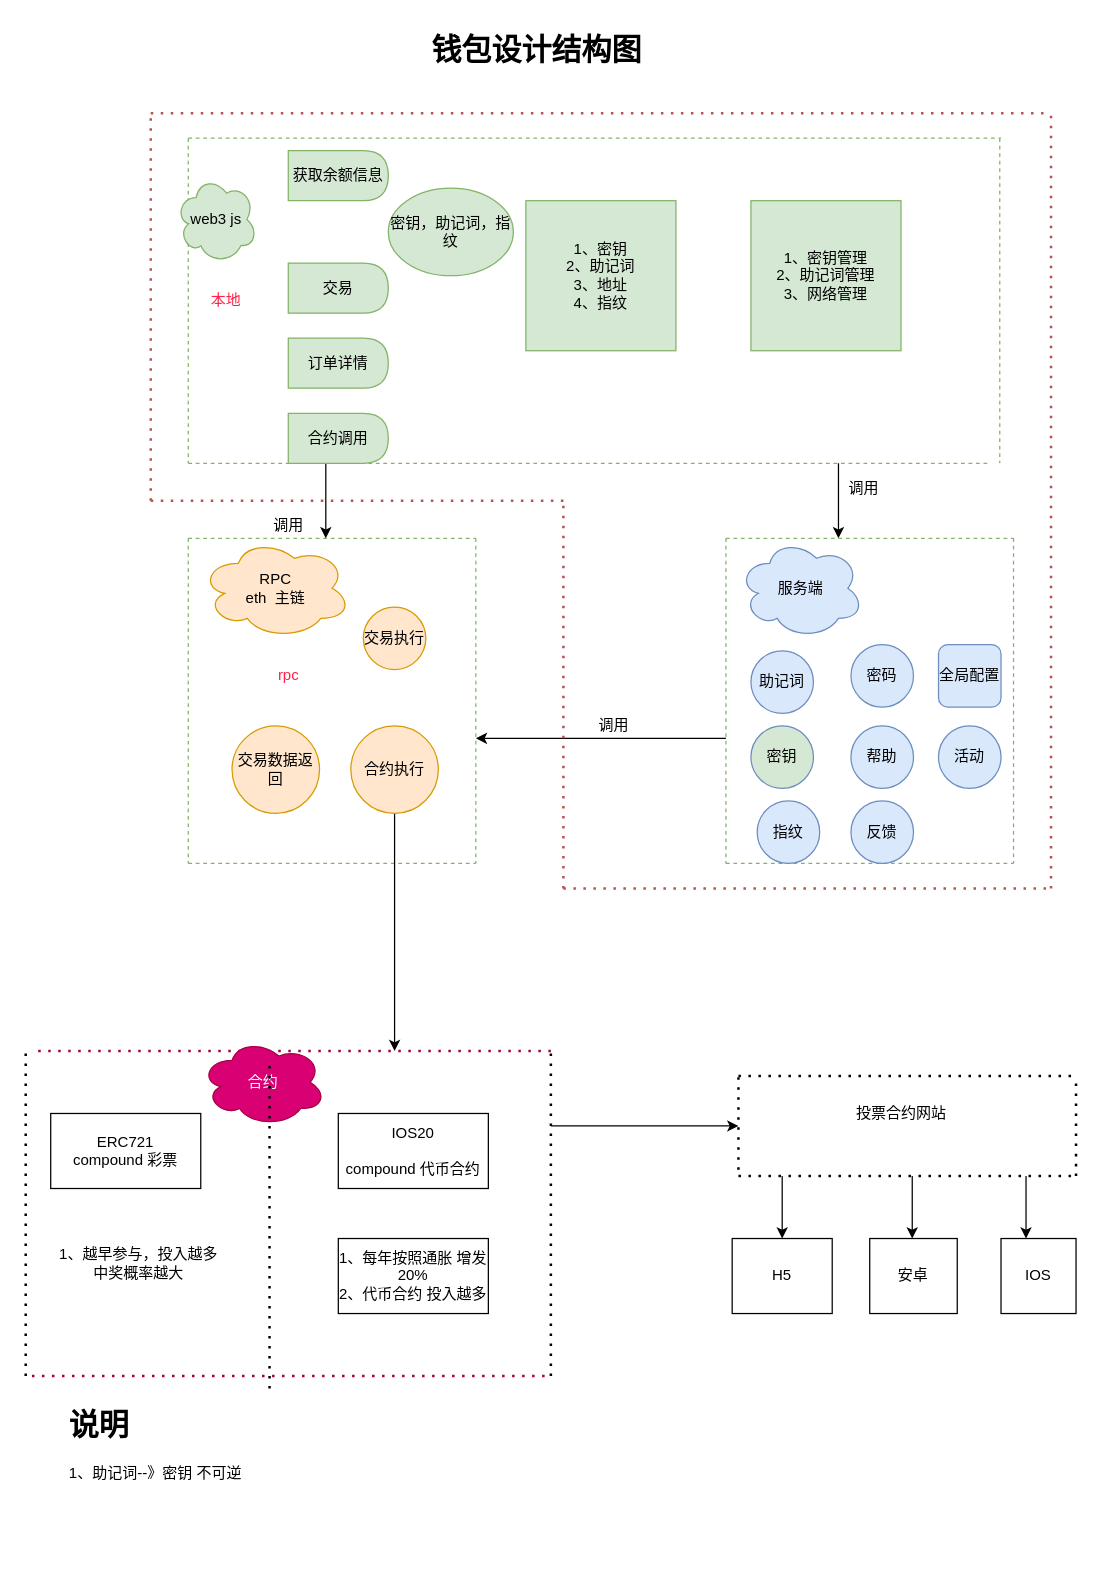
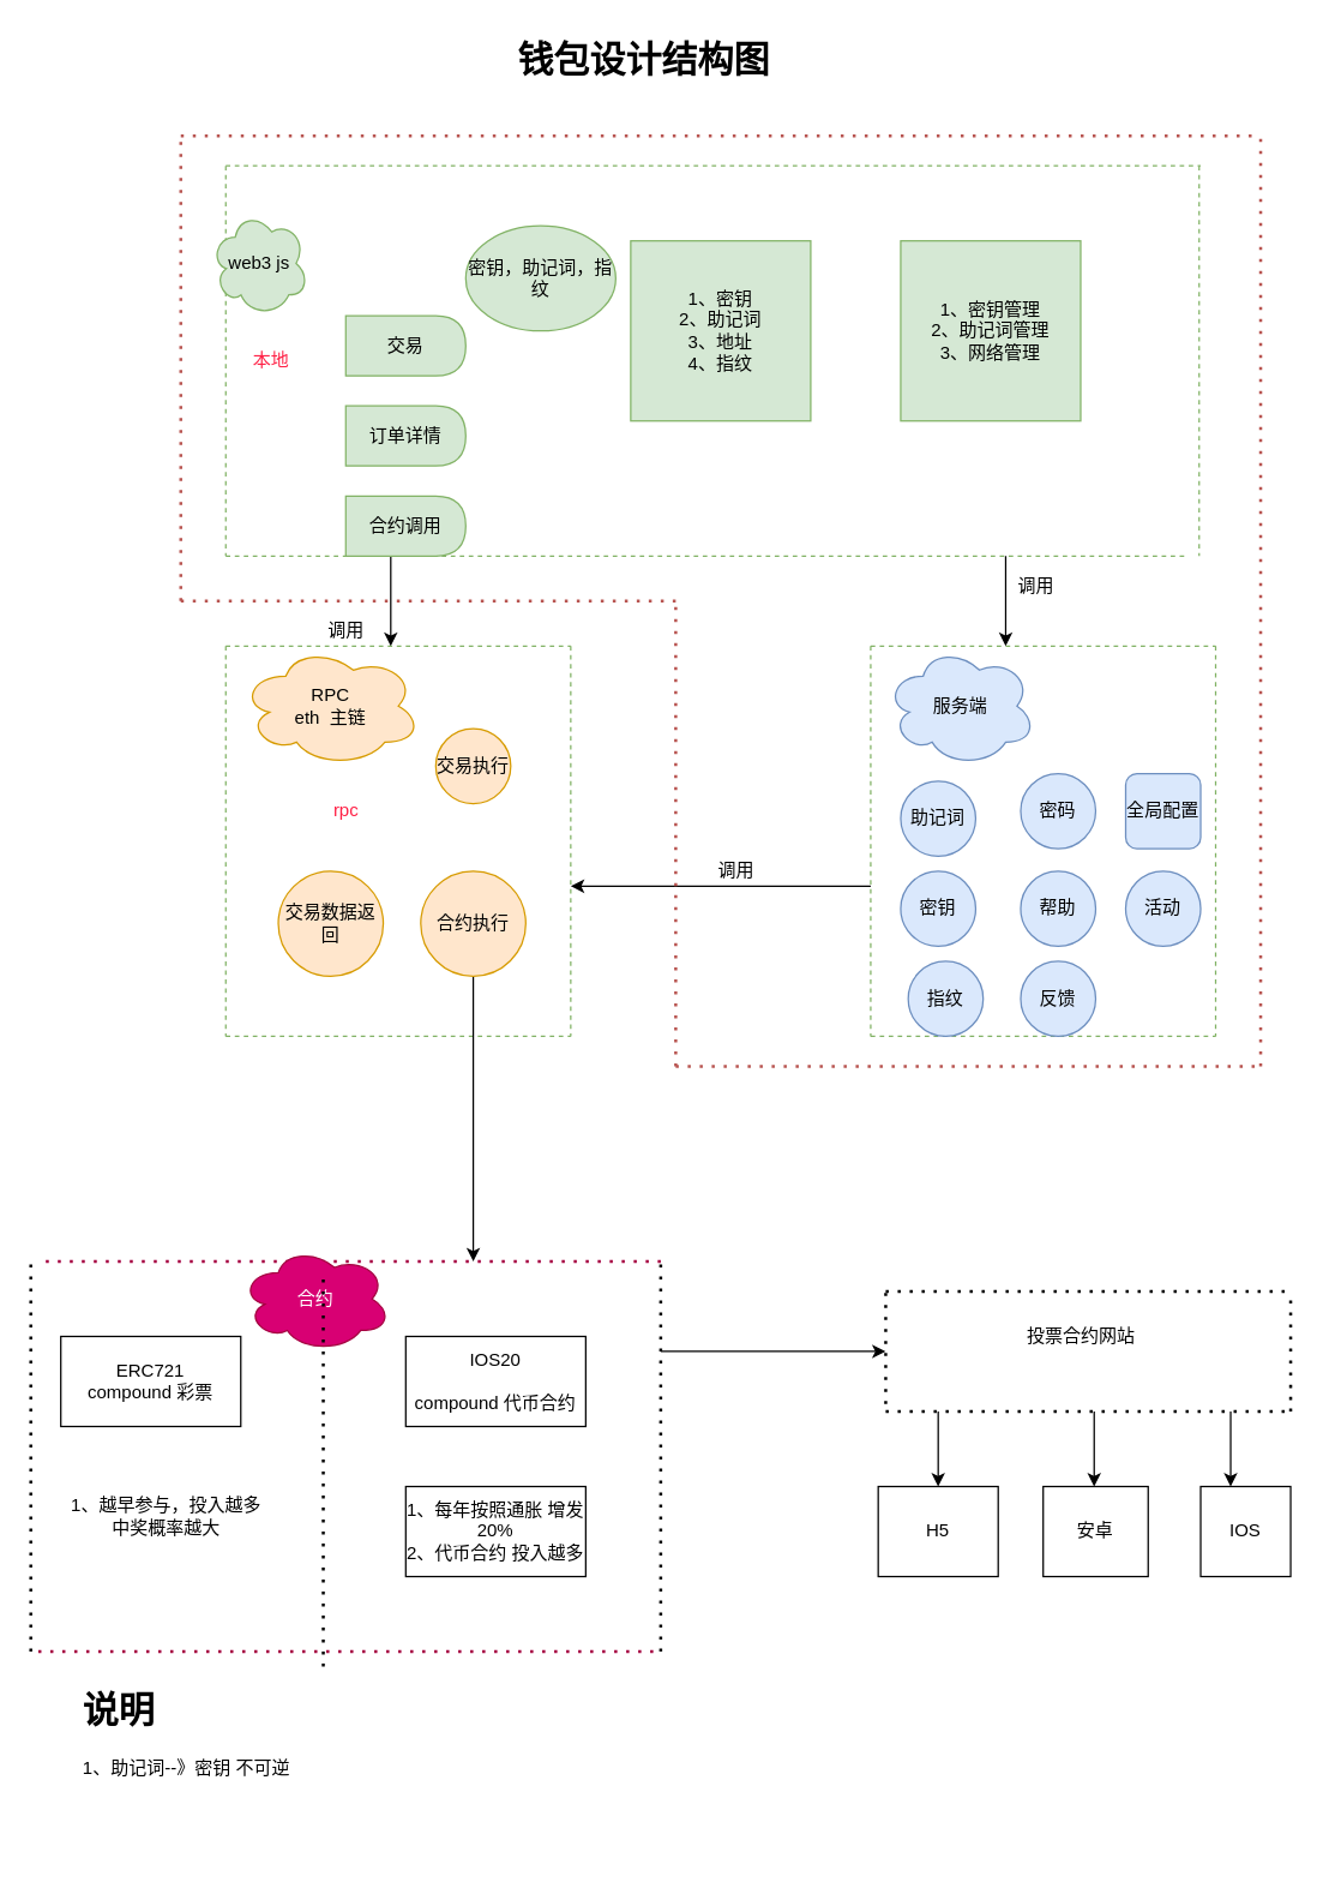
- <mxCell id="4" value="获取余额信息" style="shape=delay;whiteSpace=wrap;html=1;fillColor=#d5e8d4;strokeColor=#82b366;" parent="1" vertex="1"><mxGeometry x="230" y="120" width="80" height="40" as="geometry" /></mxCell>
- <mxCell id="32" value="密钥" style="ellipse;whiteSpace=wrap;html=1;aspect=fixed;fillColor=#d5e8d4;strokeColor=#6c8ebf;" parent="1" vertex="1"><mxGeometry x="600" y="580" width="50" height="50" as="geometry" /></mxCell>
+ <mxCell id="32" value="密钥" style="ellipse;whiteSpace=wrap;html=1;aspect=fixed;fillColor=#dae8fc;strokeColor=#6c8ebf;" parent="1" vertex="1"><mxGeometry x="600" y="580" width="50" height="50" as="geometry" /></mxCell>
